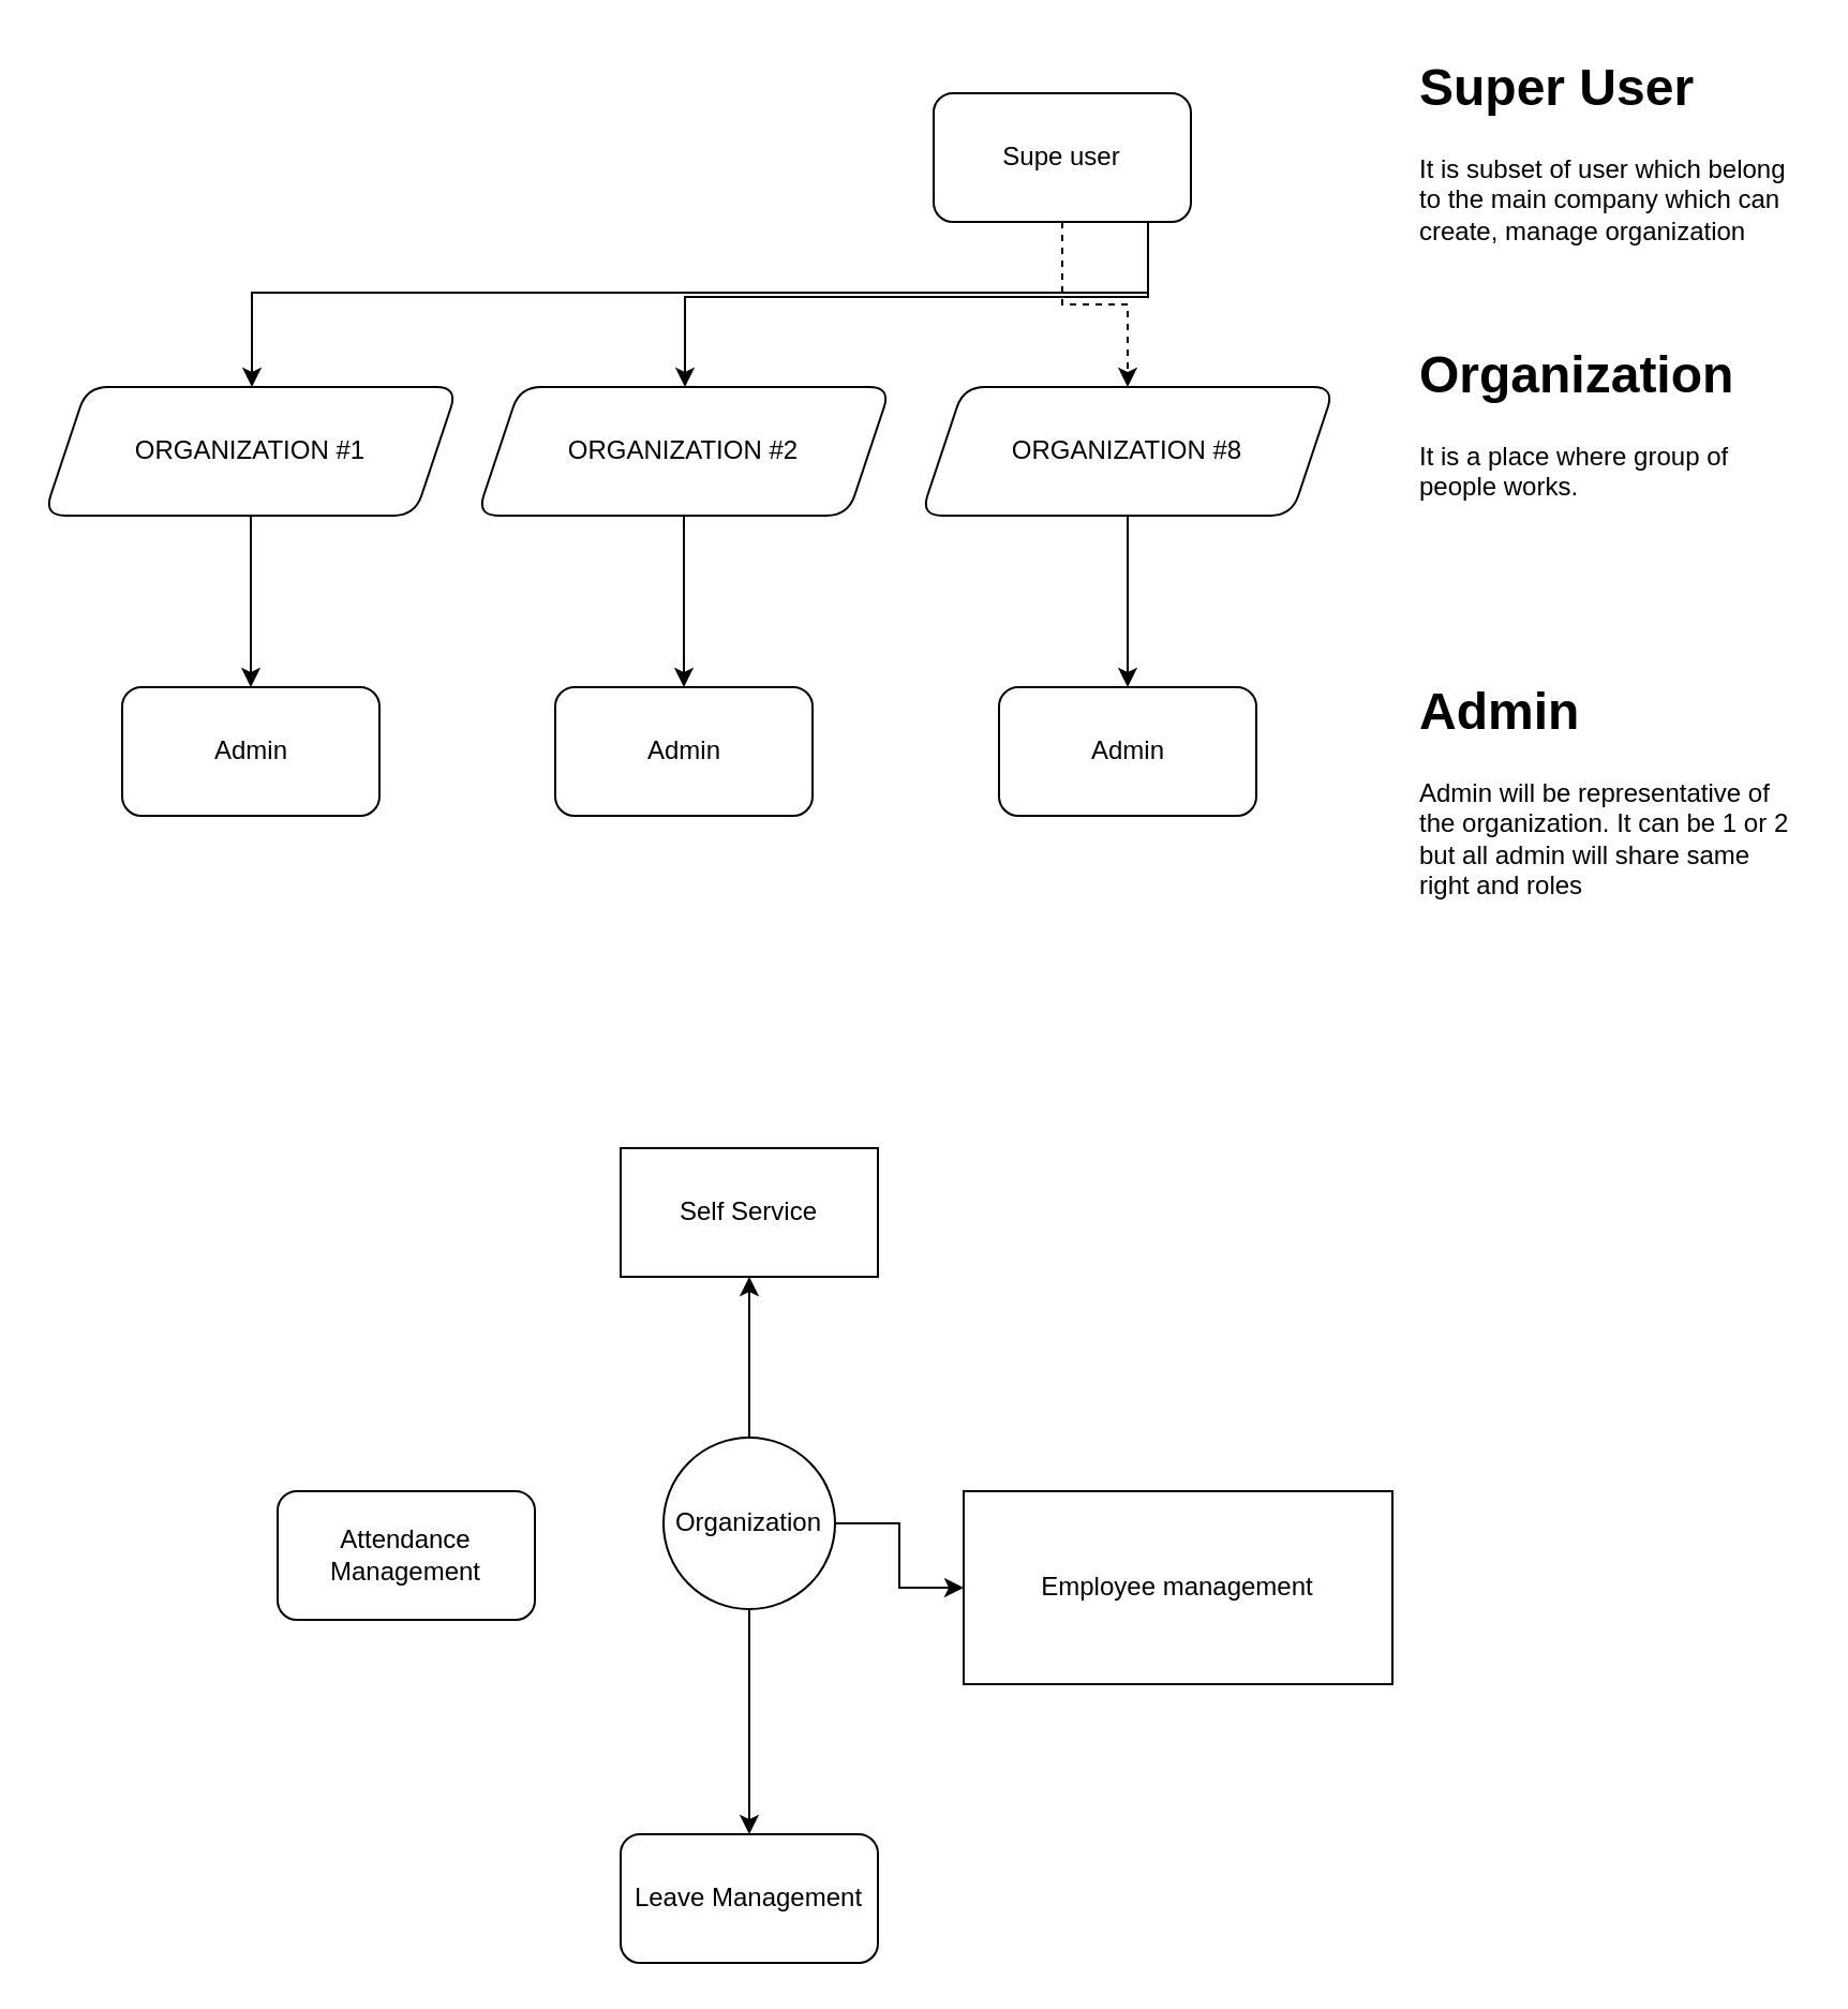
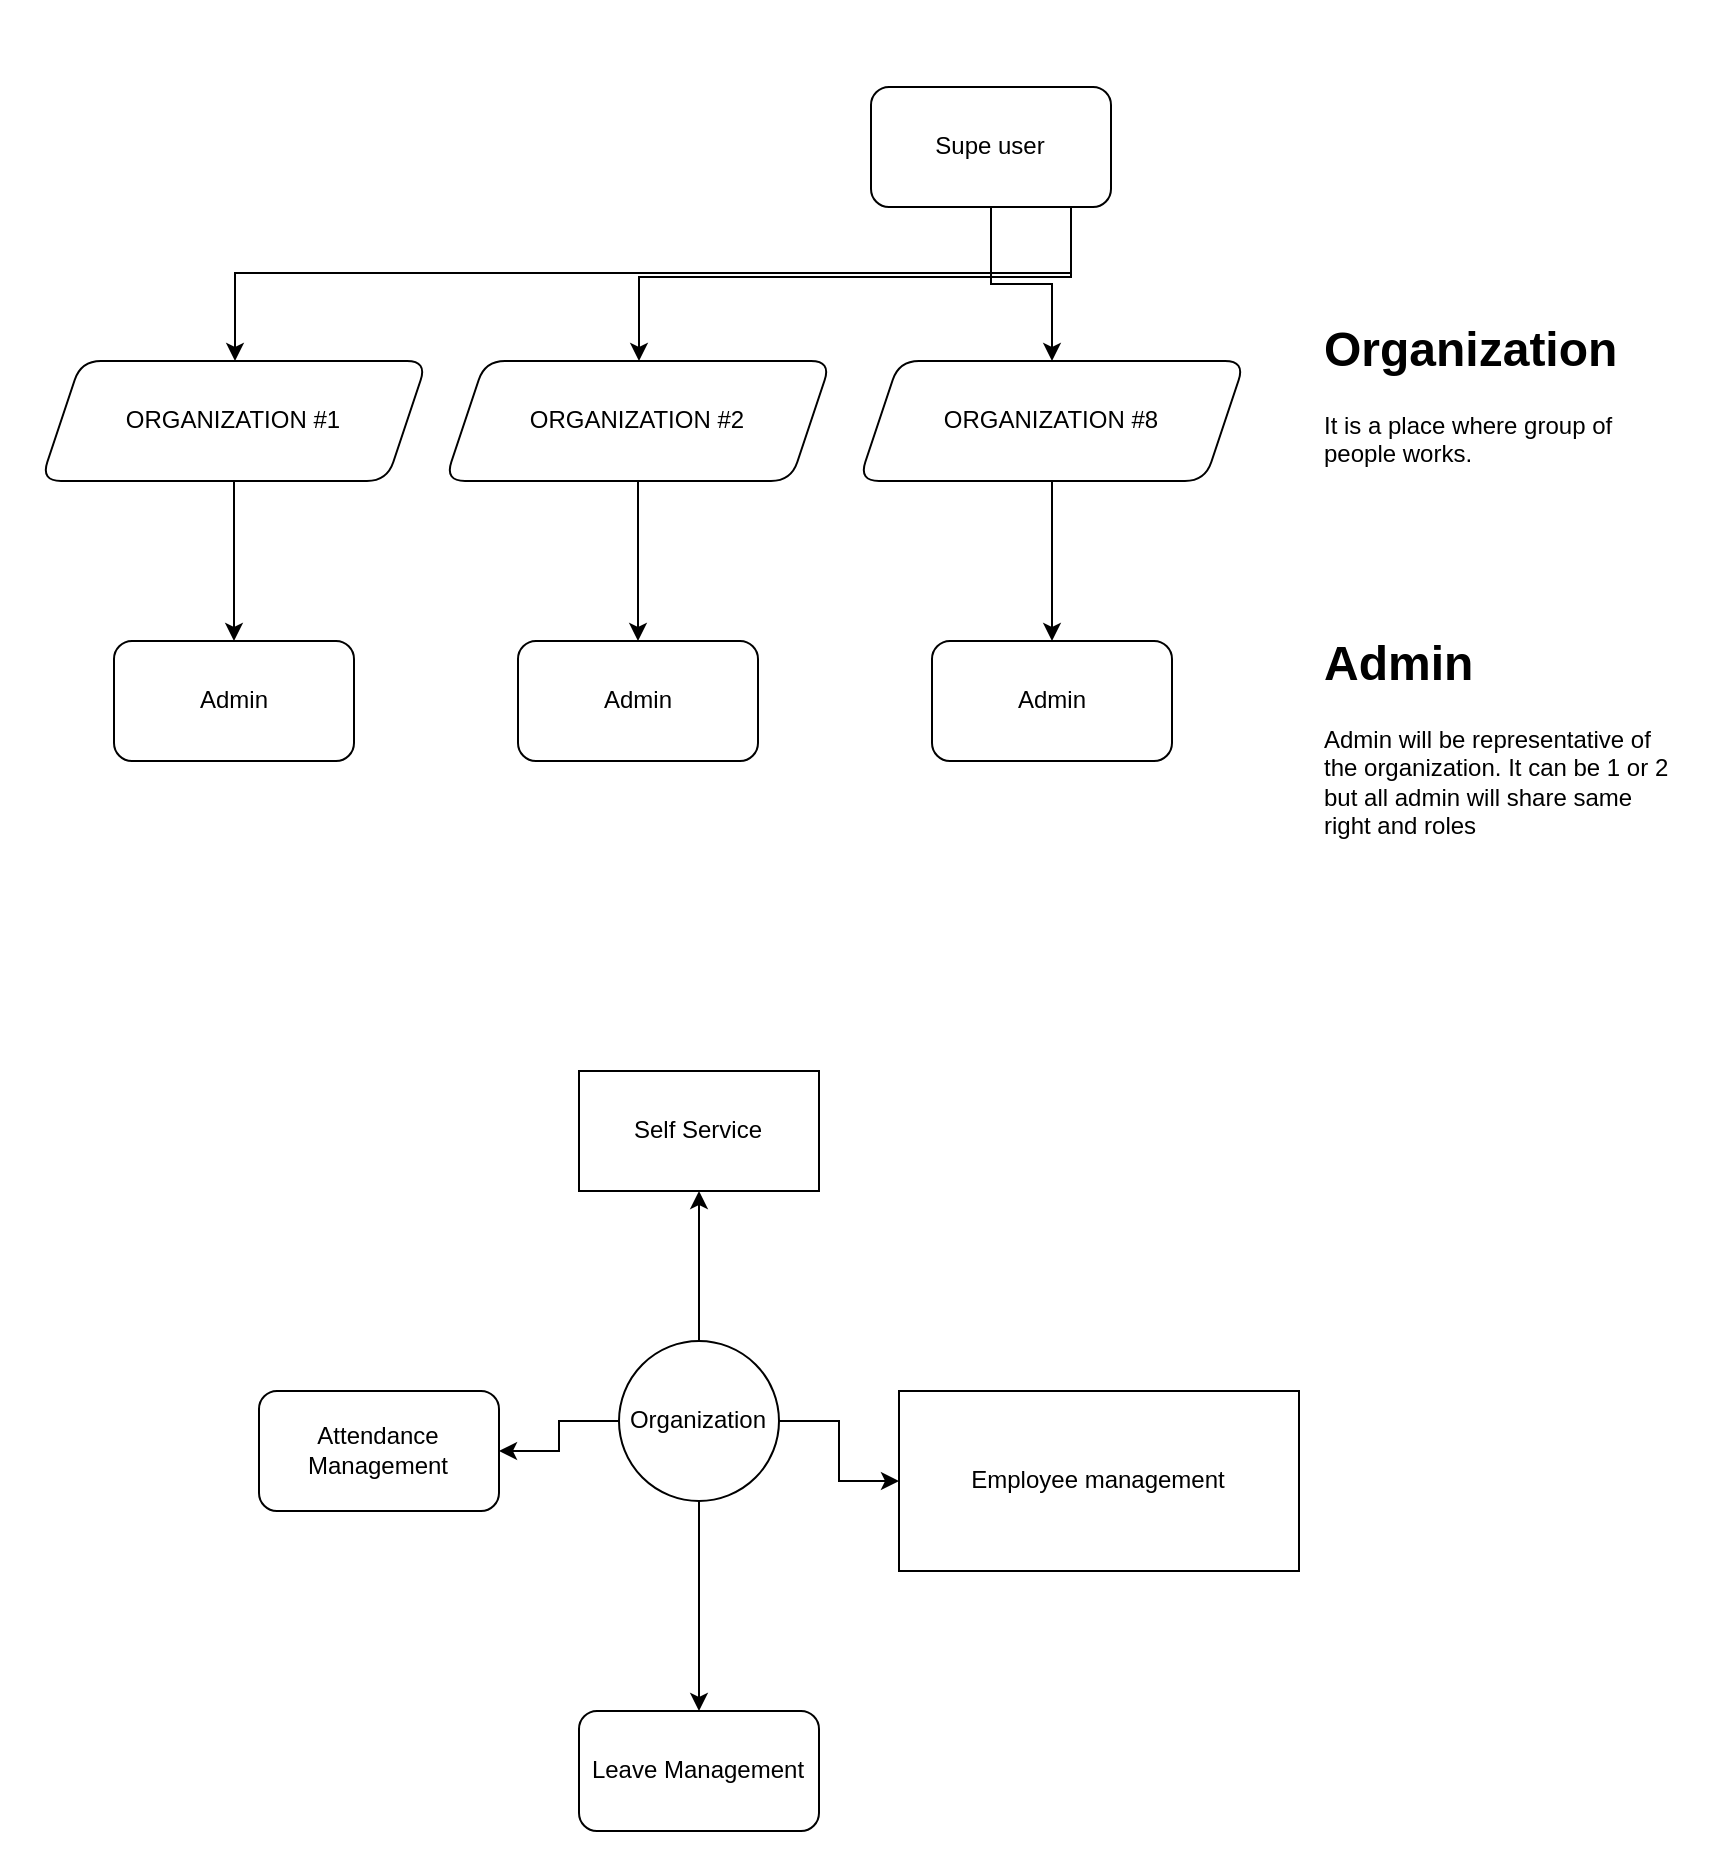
- <mxCell id="6" value="&lt;h1 style=&quot;margin-top: 0px;&quot;&gt;Super User&lt;/h1&gt;&lt;p&gt;It is subset of user which belong to the main company which can create, manage organization&amp;nbsp;&lt;/p&gt;" style="text;html=1;whiteSpace=wrap;overflow=hidden;rounded=0;" vertex="1" parent="1"><mxGeometry x="660" y="20" width="180" height="120" as="geometry" /></mxCell>
- <mxCell id="4" style="edgeStyle=orthogonalEdgeStyle;rounded=0;orthogonalLoop=1;jettySize=auto;html=1;dashed=1;" edge="1" parent="1" source="5" target="12"><mxGeometry relative="1" as="geometry" /></mxCell>
+ <mxCell id="4" style="edgeStyle=orthogonalEdgeStyle;rounded=0;orthogonalLoop=1;jettySize=auto;html=1;" edge="1" parent="1" source="5" target="12"><mxGeometry relative="1" as="geometry" /></mxCell>
+ <mxCell id="20" value="" style="edgeStyle=orthogonalEdgeStyle;rounded=0;orthogonalLoop=1;jettySize=auto;html=1;" edge="1" parent="1" source="22" target="25"><mxGeometry relative="1" as="geometry" /></mxCell>
